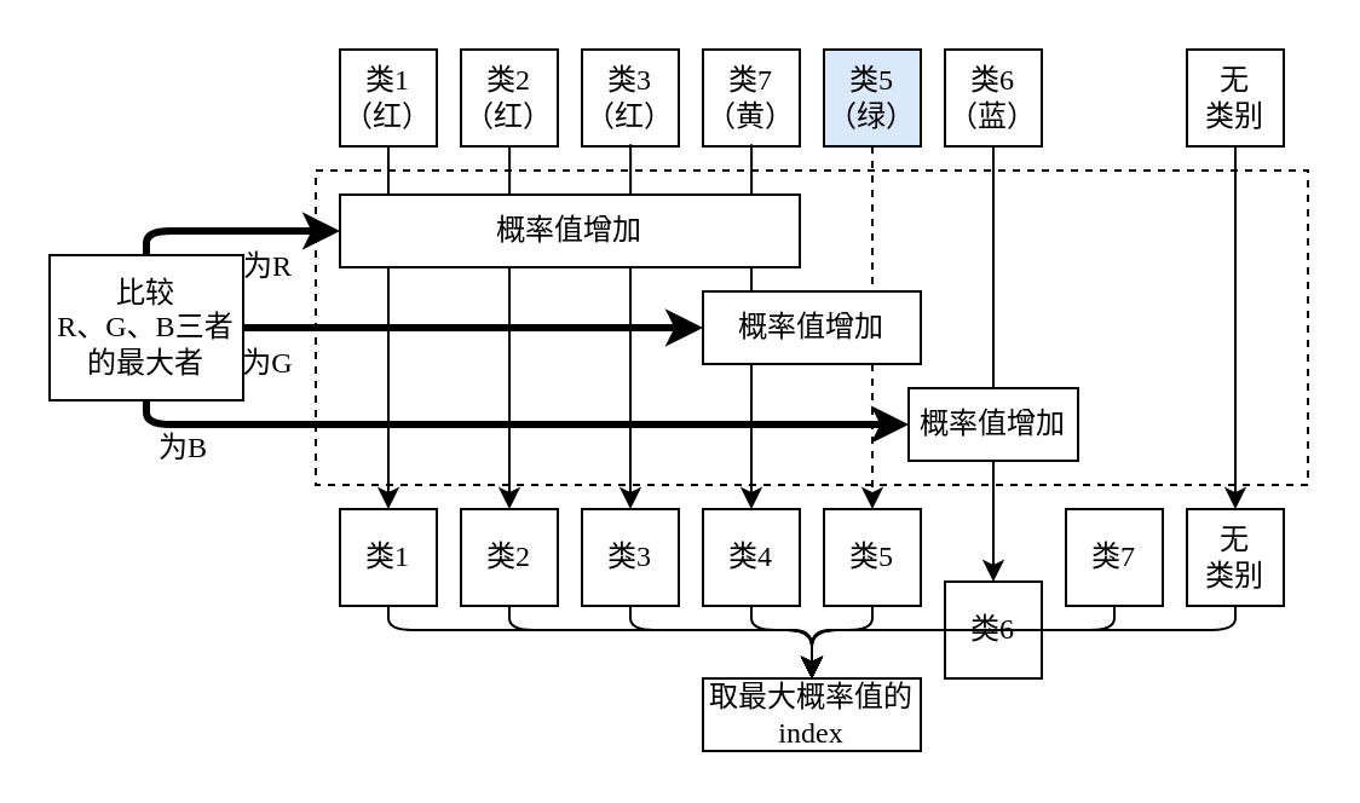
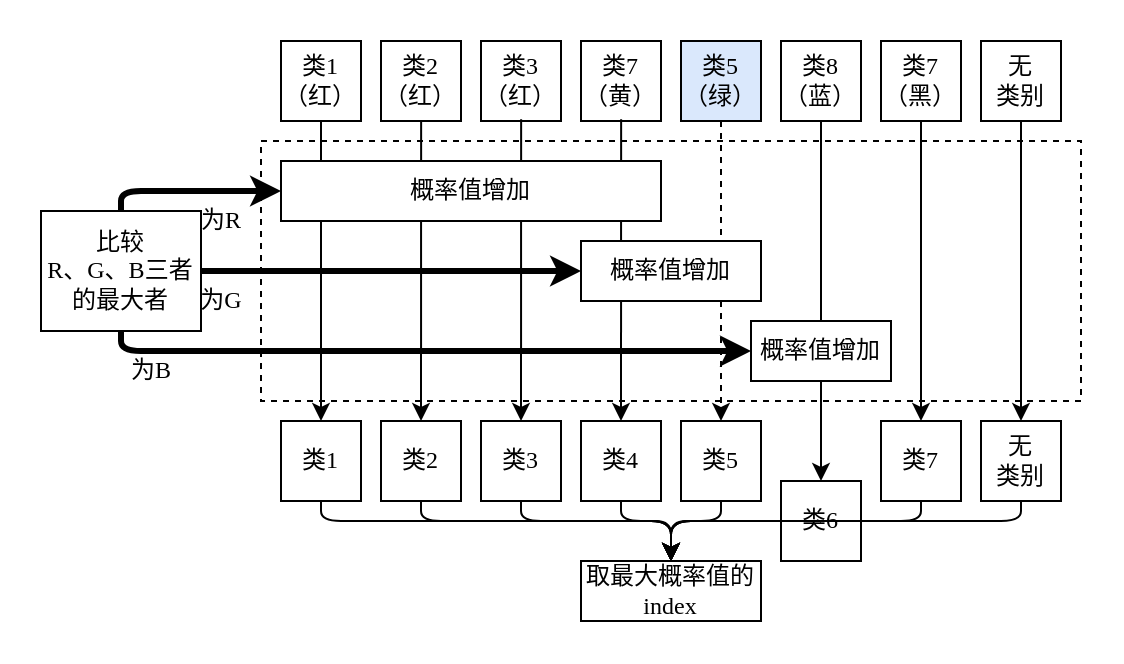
- <mxCell id="11" value="&lt;font face=&quot;宋体&quot; data-font-src=&quot;https://fonts.googleapis.com/css?family=%E5%AE%8B%E4%BD%93&quot;&gt;类&lt;/font&gt;&lt;font data-font-src=&quot;https://fonts.googleapis.com/css?family=%E5%AE%8B%E4%BD%93&quot; face=&quot;Times New Roman&quot;&gt;6&lt;br&gt;&lt;/font&gt;&lt;font data-font-src=&quot;https://fonts.googleapis.com/css?family=%E5%AE%8B%E4%BD%93&quot;&gt;&lt;font face=&quot;宋体&quot;&gt;（蓝）&lt;/font&gt;&lt;/font&gt;" style="rounded=0;whiteSpace=wrap;html=1;" vertex="1" parent="1"><mxGeometry x="390" y="20" width="40" height="40" as="geometry" /></mxCell>
+ <mxCell id="11" value="&lt;font face=&quot;宋体&quot; data-font-src=&quot;https://fonts.googleapis.com/css?family=%E5%AE%8B%E4%BD%93&quot;&gt;类&lt;/font&gt;&lt;font data-font-src=&quot;https://fonts.googleapis.com/css?family=%E5%AE%8B%E4%BD%93&quot; face=&quot;Times New Roman&quot;&gt;8&lt;br&gt;&lt;/font&gt;&lt;font data-font-src=&quot;https://fonts.googleapis.com/css?family=%E5%AE%8B%E4%BD%93&quot;&gt;&lt;font face=&quot;宋体&quot;&gt;（蓝）&lt;/font&gt;&lt;/font&gt;" style="rounded=0;whiteSpace=wrap;html=1;" vertex="1" parent="1"><mxGeometry x="390" y="20" width="40" height="40" as="geometry" /></mxCell>
+ <mxCell id="13" value="&lt;font face=&quot;宋体&quot; data-font-src=&quot;https://fonts.googleapis.com/css?family=%E5%AE%8B%E4%BD%93&quot;&gt;类&lt;/font&gt;&lt;font data-font-src=&quot;https://fonts.googleapis.com/css?family=%E5%AE%8B%E4%BD%93&quot;&gt;&lt;font face=&quot;Times New Roman&quot;&gt;7&lt;/font&gt;&lt;br&gt;&lt;font face=&quot;宋体&quot;&gt;（黑）&lt;/font&gt;&lt;/font&gt;" style="rounded=0;whiteSpace=wrap;html=1;" vertex="1" parent="1"><mxGeometry x="440" y="20" width="40" height="40" as="geometry" /></mxCell>
+ <mxCell id="12" style="edgeStyle=none;html=1;fontFamily=Times New Roman;fontSize=12;" edge="1" parent="1" source="13" target="39"><mxGeometry relative="1" as="geometry" /></mxCell>
